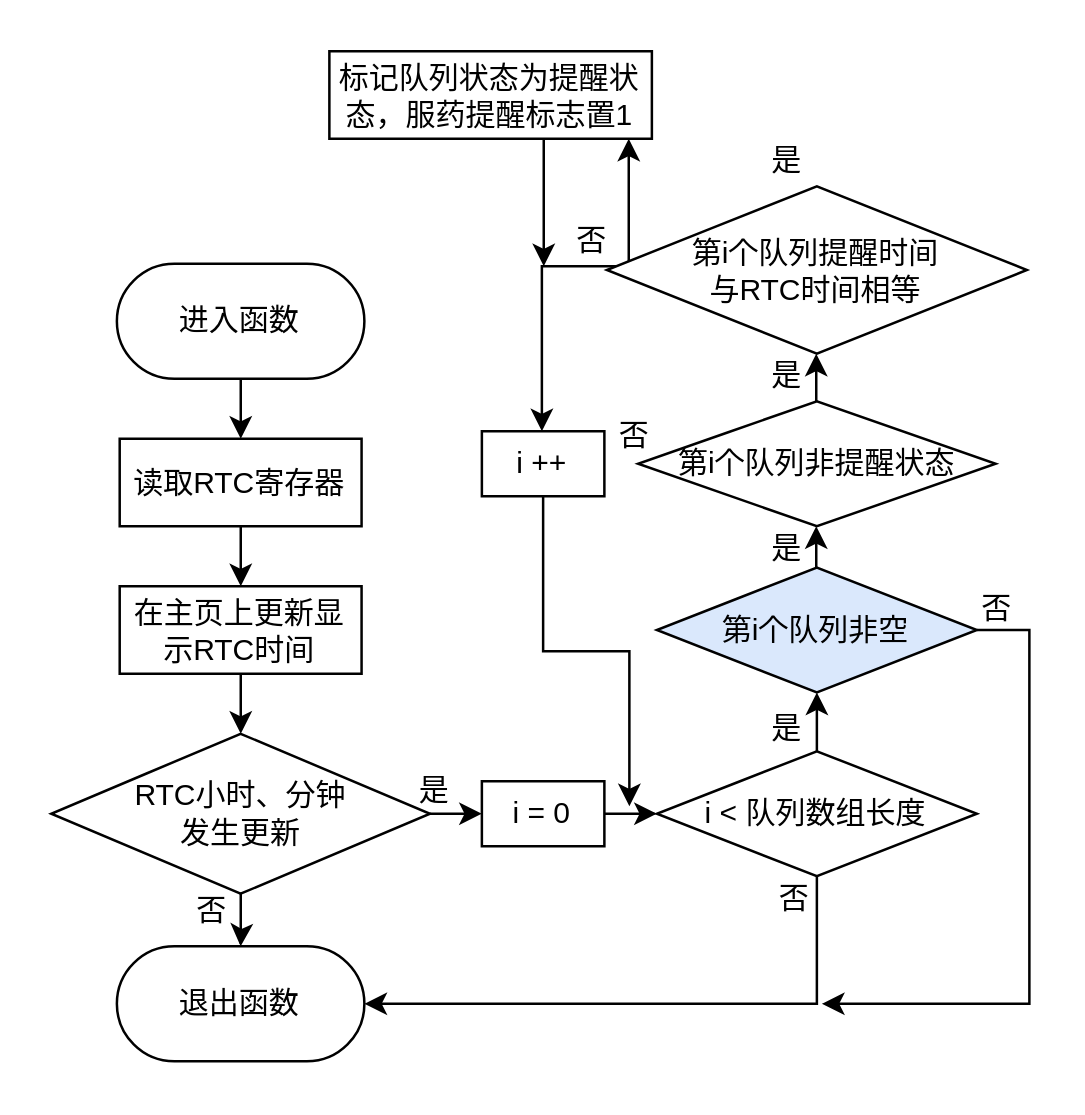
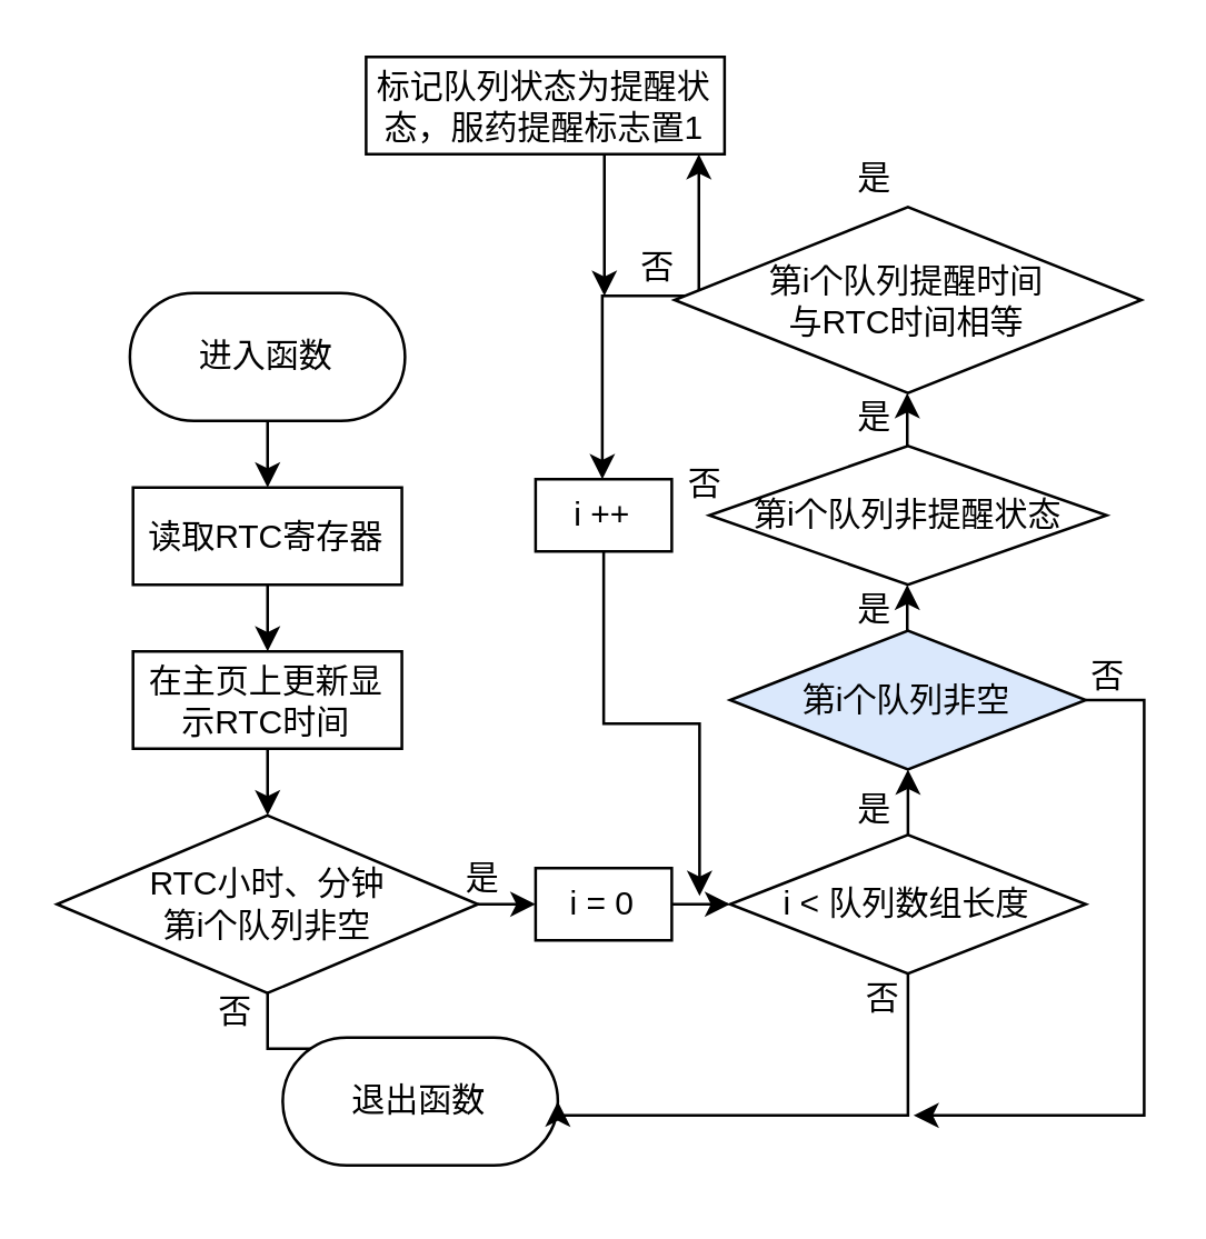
- <mxCell id="10" value="RTC小时、分钟&lt;br&gt;发生更新" style="rhombus;whiteSpace=wrap;html=1;rounded=1;arcSize=0;" vertex="1" parent="1"><mxGeometry x="20" y="293" width="151.5" height="64" as="geometry" /></mxCell>
+ <mxCell id="10" value="RTC小时、分钟&lt;br&gt;第i个队列非空" style="rhombus;whiteSpace=wrap;html=1;rounded=1;arcSize=0;" vertex="1" parent="1"><mxGeometry x="20" y="293" width="151.5" height="64" as="geometry" /></mxCell>
- <mxCell id="11" value="退出函数" style="rounded=1;whiteSpace=wrap;html=1;arcSize=50;" vertex="1" parent="1"><mxGeometry x="46.25" y="378" width="99" height="46" as="geometry" /></mxCell>
+ <mxCell id="11" value="退出函数" style="rounded=1;whiteSpace=wrap;html=1;arcSize=50;" vertex="1" parent="1"><mxGeometry x="101.25" y="373" width="99" height="46" as="geometry" /></mxCell>
